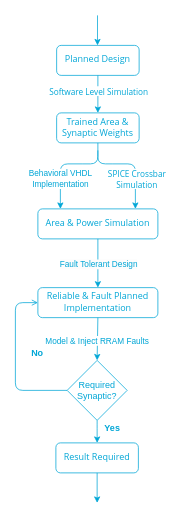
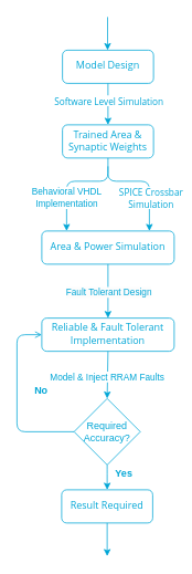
- <mxCell id="13" value="&lt;font face=&quot;Open Sans&quot; data-font-src=&quot;https://fonts.googleapis.com/css?family=Open+Sans&quot;&gt;Planned Design&lt;/font&gt;" style="rounded=1;html=1;glass=0;shadow=0;sketch=0;whiteSpace=wrap;spacing=2;spacingBottom=2;spacingTop=0;fillColor=none;strokeColor=#00A6D6;fontColor=#00A6D6;" parent="1" vertex="1"><mxGeometry x="75" y="60" width="110" height="40" as="geometry" /></mxCell>
+ <mxCell id="13" value="&lt;font face=&quot;Open Sans&quot; data-font-src=&quot;https://fonts.googleapis.com/css?family=Open+Sans&quot;&gt;Model Design&lt;/font&gt;" style="rounded=1;html=1;glass=0;shadow=0;sketch=0;whiteSpace=wrap;spacing=2;spacingBottom=2;spacingTop=0;fillColor=none;strokeColor=#00A6D6;fontColor=#00A6D6;" parent="1" vertex="1"><mxGeometry x="75" y="60" width="110" height="40" as="geometry" /></mxCell>
- <mxCell id="19" value="&lt;font face=&quot;Open Sans&quot; data-font-src=&quot;https://fonts.googleapis.com/css?family=Open+Sans&quot;&gt;Reliable &amp;amp; Fault Planned Implementation&lt;/font&gt;" style="rounded=1;html=1;glass=0;shadow=0;sketch=0;whiteSpace=wrap;spacing=2;spacingBottom=2;spacingTop=0;fillColor=none;strokeColor=#00A6D6;fontColor=#00A6D6;" parent="1" vertex="1"><mxGeometry x="50" y="383" width="160" height="40" as="geometry" /></mxCell>
+ <mxCell id="19" value="&lt;font face=&quot;Open Sans&quot; data-font-src=&quot;https://fonts.googleapis.com/css?family=Open+Sans&quot;&gt;Reliable &amp;amp; Fault Tolerant Implementation&lt;/font&gt;" style="rounded=1;html=1;glass=0;shadow=0;sketch=0;whiteSpace=wrap;spacing=2;spacingBottom=2;spacingTop=0;fillColor=none;strokeColor=#00A6D6;fontColor=#00A6D6;" parent="1" vertex="1"><mxGeometry x="50" y="383" width="160" height="40" as="geometry" /></mxCell>
- <mxCell id="17" value="Required Synaptic?" style="rhombus;whiteSpace=wrap;html=1;fillColor=none;fontColor=#00A6D6;strokeColor=#00A6D6;" parent="1" vertex="1"><mxGeometry x="89" y="480" width="80" height="80" as="geometry" /></mxCell>
+ <mxCell id="17" value="Required Accuracy?" style="rhombus;whiteSpace=wrap;html=1;fillColor=none;fontColor=#00A6D6;strokeColor=#00A6D6;" parent="1" vertex="1"><mxGeometry x="89" y="480" width="80" height="80" as="geometry" /></mxCell>
